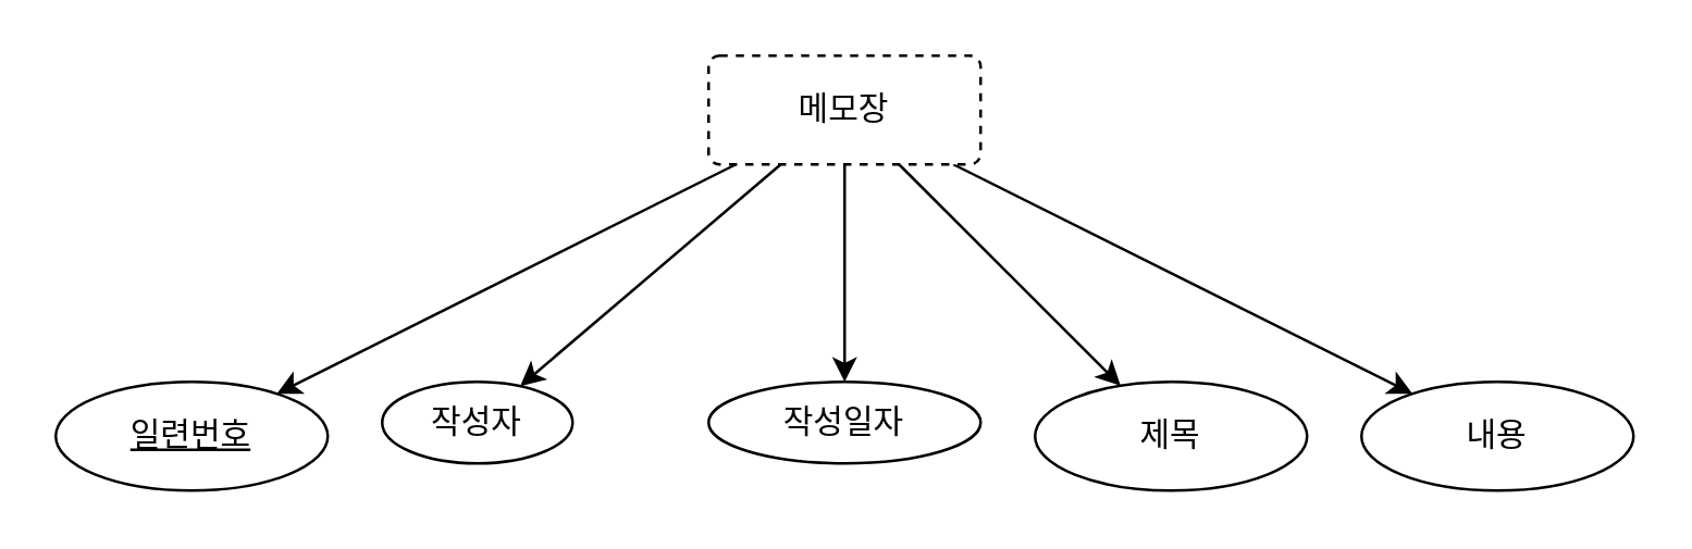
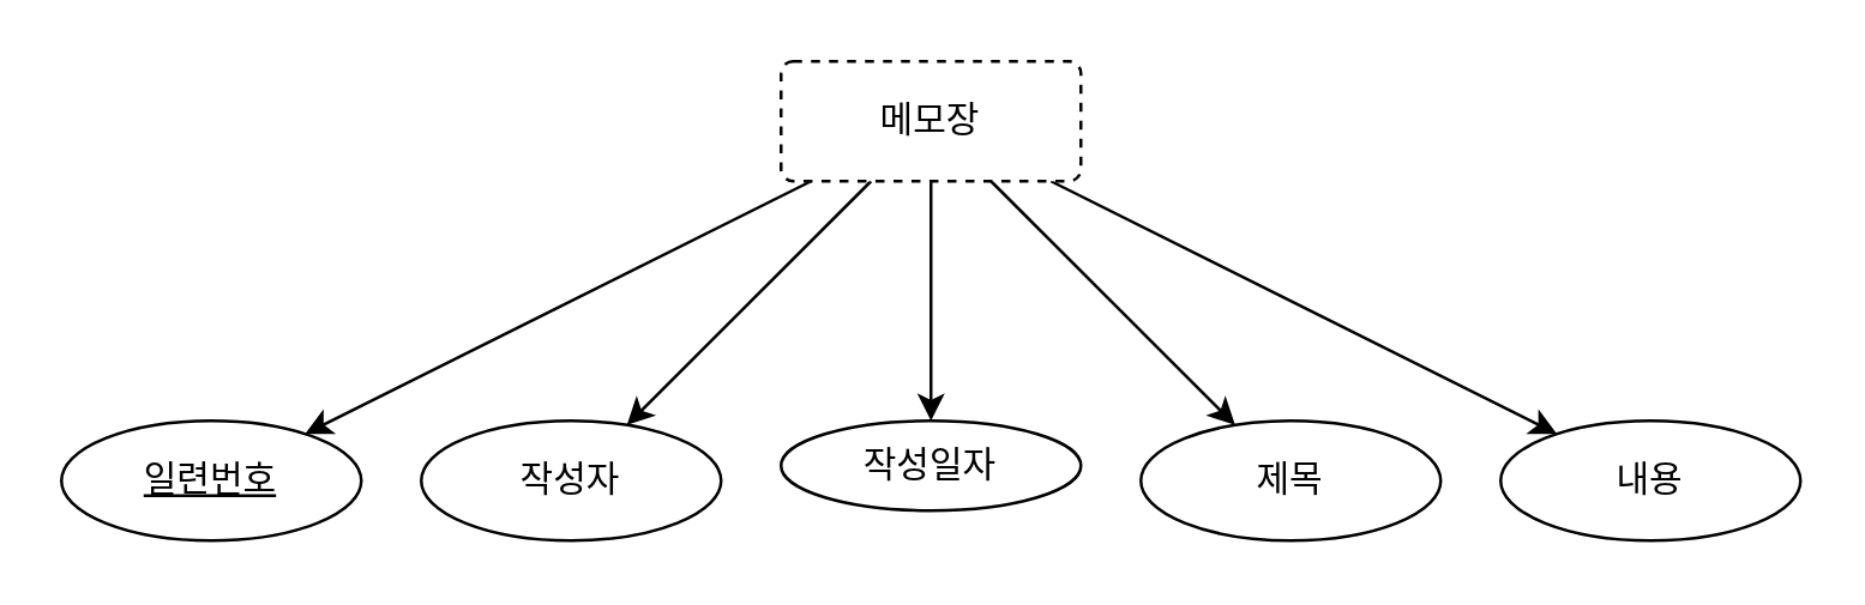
- <mxCell id="9" value="작성자" style="ellipse;whiteSpace=wrap;html=1;align=center;" vertex="1" parent="1"><mxGeometry x="140" y="140" width="70" height="30" as="geometry" /></mxCell>
+ <mxCell id="9" value="작성자" style="ellipse;whiteSpace=wrap;html=1;align=center;" vertex="1" parent="1"><mxGeometry x="140" y="140" width="100" height="40" as="geometry" /></mxCell>
